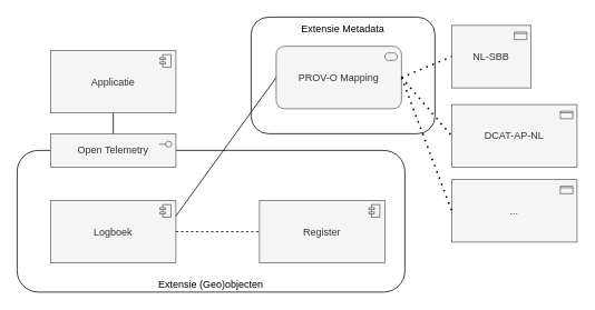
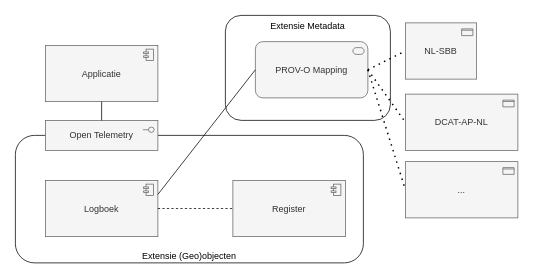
- <mxCell id="8" value="PROV-O Mapping" style="html=1;outlineConnect=0;whiteSpace=wrap;fillColor=#f5f5f5;shape=mxgraph.archimate3.application;appType=serv;archiType=rounded;fontColor=#333333;strokeColor=#666666;" vertex="1" parent="1"><mxGeometry x="330" y="55" width="150" height="75" as="geometry" /></mxCell>
+ <mxCell id="8" value="PROV-O Mapping" style="html=1;outlineConnect=0;whiteSpace=wrap;fillColor=#f5f5f5;shape=mxgraph.archimate3.application;appType=serv;archiType=rounded;fontColor=#333333;strokeColor=#666666;" vertex="1" parent="1"><mxGeometry x="340" y="55" width="150" height="75" as="geometry" /></mxCell>
